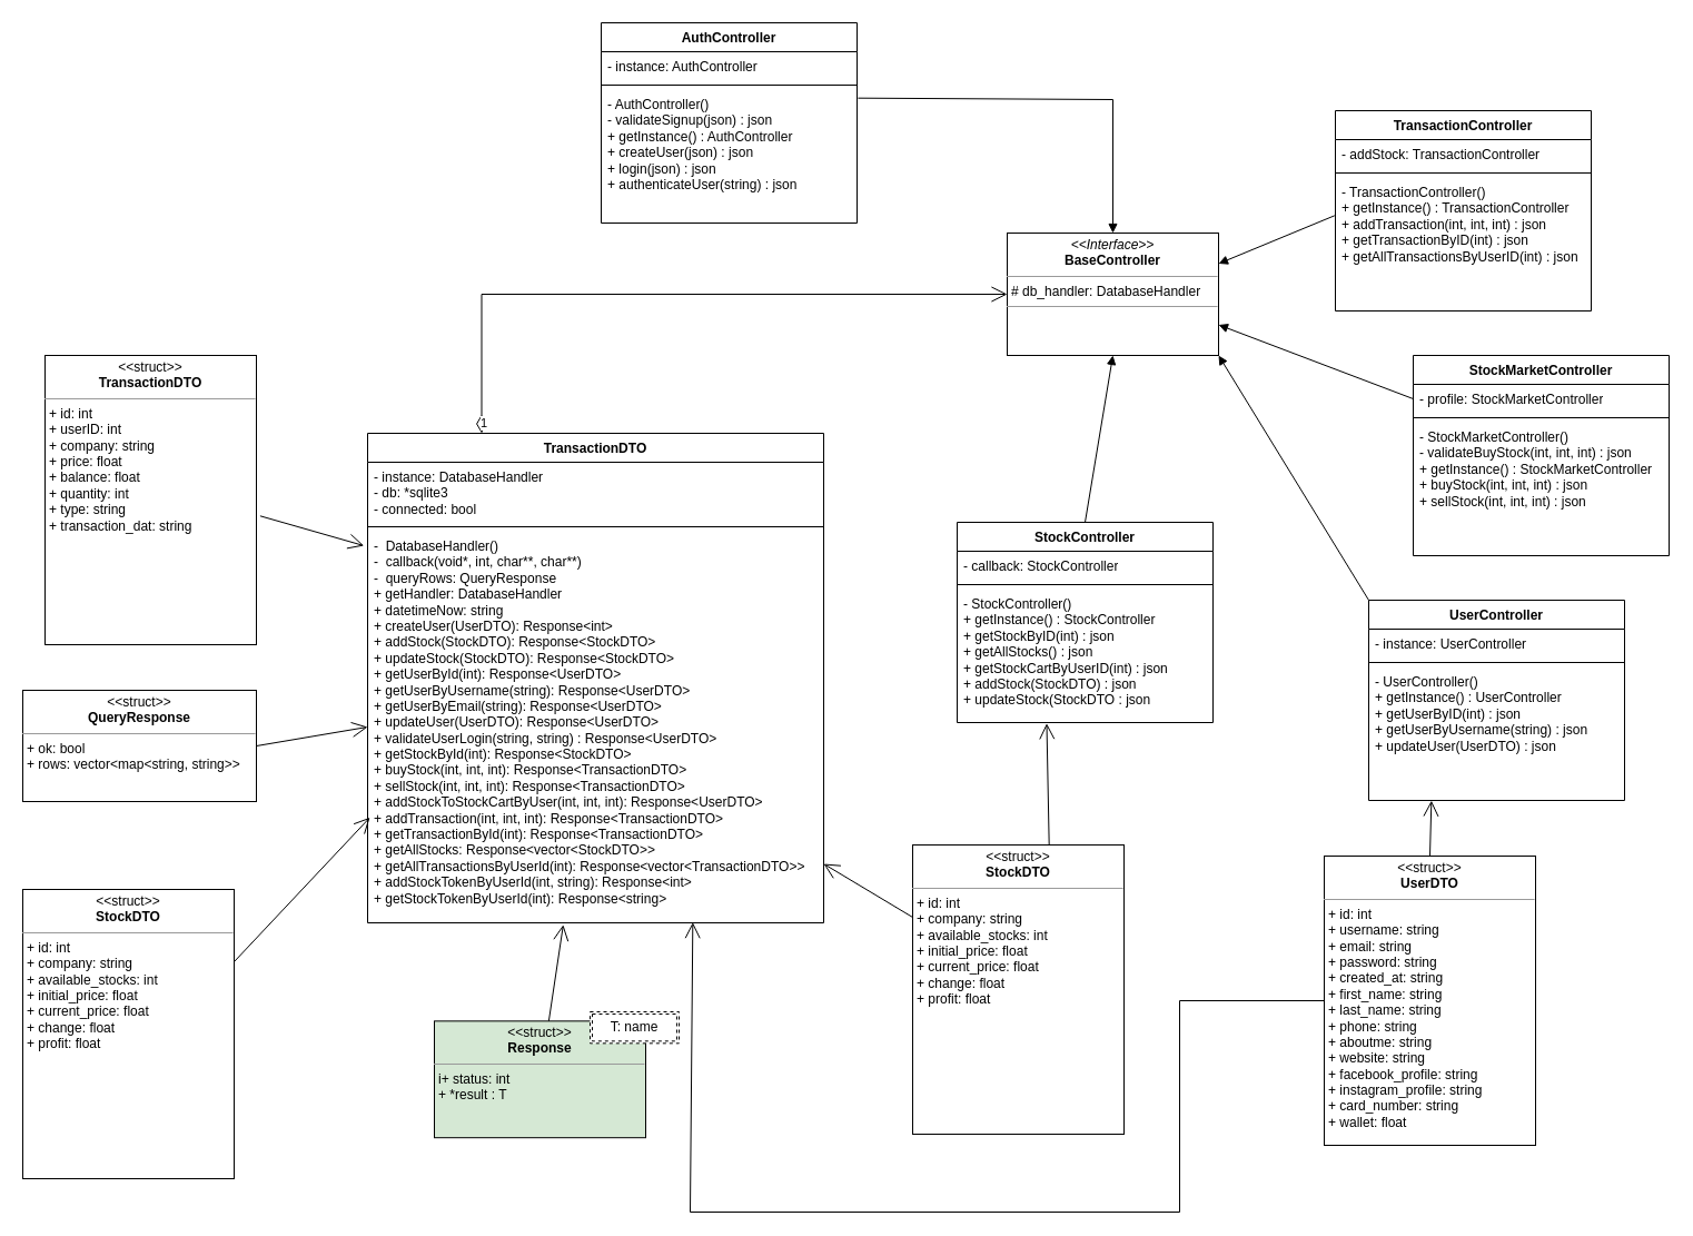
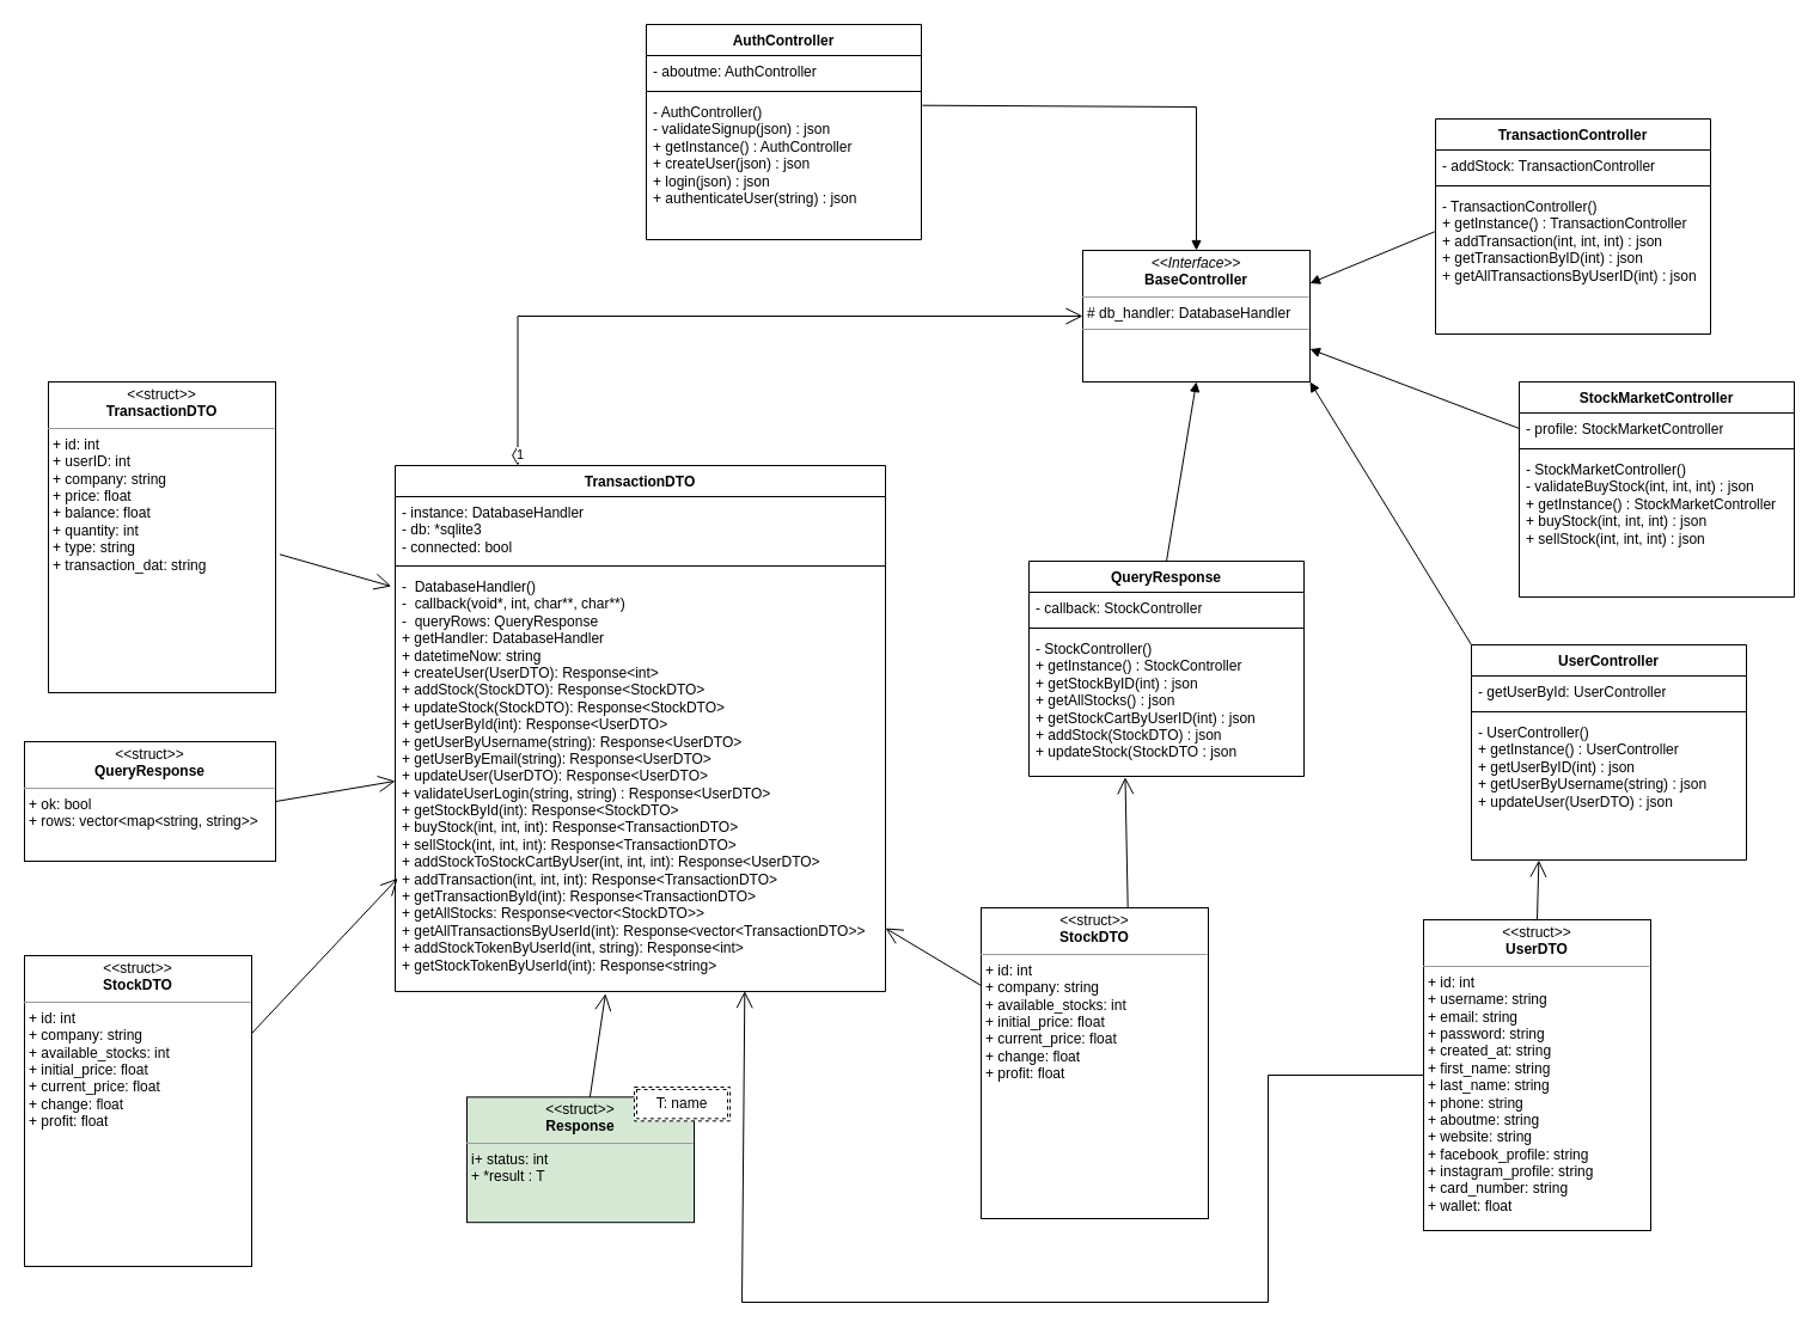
- <mxCell id="3" value="- instance: AuthController" style="text;strokeColor=none;fillColor=none;align=left;verticalAlign=top;spacingLeft=4;spacingRight=4;overflow=hidden;rotatable=0;points=[[0,0.5],[1,0.5]];portConstraint=eastwest;whiteSpace=wrap;html=1;" parent="2" vertex="1"><mxGeometry y="26" width="230" height="26" as="geometry" /></mxCell>
+ <mxCell id="3" value="- aboutme: AuthController" style="text;strokeColor=none;fillColor=none;align=left;verticalAlign=top;spacingLeft=4;spacingRight=4;overflow=hidden;rotatable=0;points=[[0,0.5],[1,0.5]];portConstraint=eastwest;whiteSpace=wrap;html=1;" parent="2" vertex="1"><mxGeometry y="26" width="230" height="26" as="geometry" /></mxCell>
- <mxCell id="8" value="StockController" style="swimlane;fontStyle=1;align=center;verticalAlign=top;childLayout=stackLayout;horizontal=1;startSize=26;horizontalStack=0;resizeParent=1;resizeParentMax=0;resizeLast=0;collapsible=1;marginBottom=0;whiteSpace=wrap;html=1;" parent="1" vertex="1"><mxGeometry y="469" width="230" height="180" as="geometry" x="860" /></mxCell>
+ <mxCell id="8" value="QueryResponse" style="swimlane;fontStyle=1;align=center;verticalAlign=top;childLayout=stackLayout;horizontal=1;startSize=26;horizontalStack=0;resizeParent=1;resizeParentMax=0;resizeLast=0;collapsible=1;marginBottom=0;whiteSpace=wrap;html=1;" parent="1" vertex="1"><mxGeometry y="469" width="230" height="180" as="geometry" x="860" /></mxCell>
- <mxCell id="21" value="- instance: UserController" style="text;strokeColor=none;fillColor=none;align=left;verticalAlign=top;spacingLeft=4;spacingRight=4;overflow=hidden;rotatable=0;points=[[0,0.5],[1,0.5]];portConstraint=eastwest;whiteSpace=wrap;html=1;" parent="20" vertex="1"><mxGeometry y="26" width="230" height="26" as="geometry" /></mxCell>
+ <mxCell id="21" value="- getUserById: UserController" style="text;strokeColor=none;fillColor=none;align=left;verticalAlign=top;spacingLeft=4;spacingRight=4;overflow=hidden;rotatable=0;points=[[0,0.5],[1,0.5]];portConstraint=eastwest;whiteSpace=wrap;html=1;" parent="20" vertex="1"><mxGeometry y="26" width="230" height="26" as="geometry" /></mxCell>
